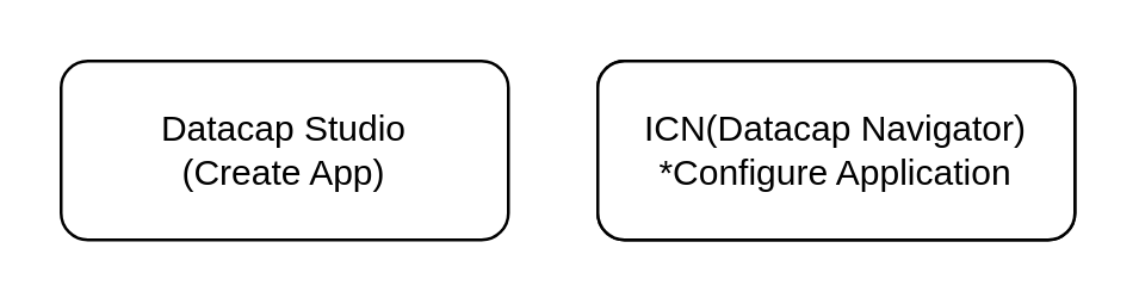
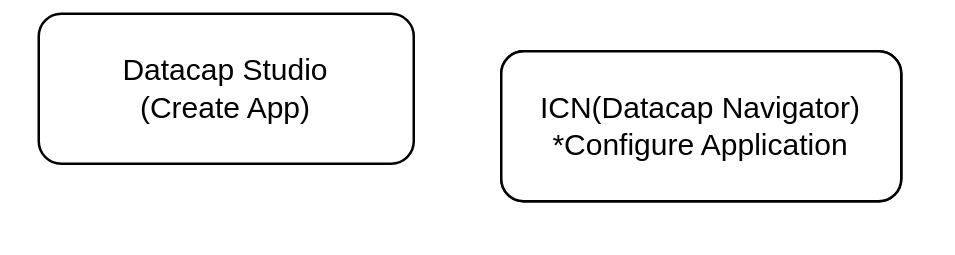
- <mxCell id="2" value="Datacap Studio&lt;br&gt;(Create App)" style="rounded=1;whiteSpace=wrap;html=1;" vertex="1" parent="1"><mxGeometry x="20" y="20" width="150" height="60" as="geometry" /></mxCell>
+ <mxCell id="2" value="Datacap Studio&lt;br&gt;(Create App)" style="rounded=1;whiteSpace=wrap;html=1;" vertex="1" parent="1"><mxGeometry x="15" y="5" width="150" height="60" as="geometry" /></mxCell>
